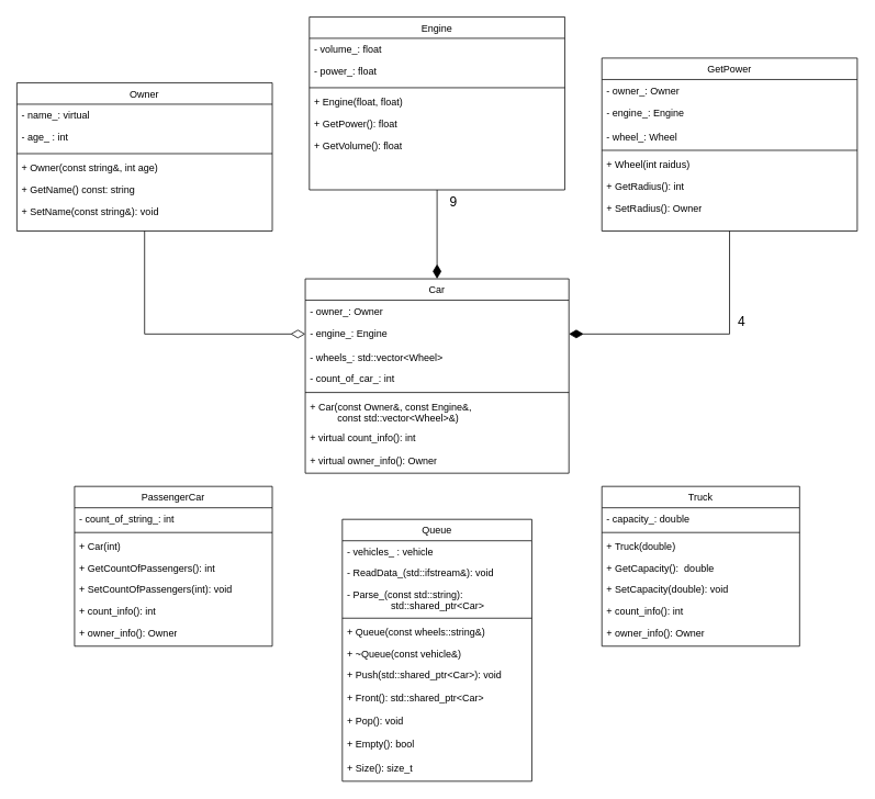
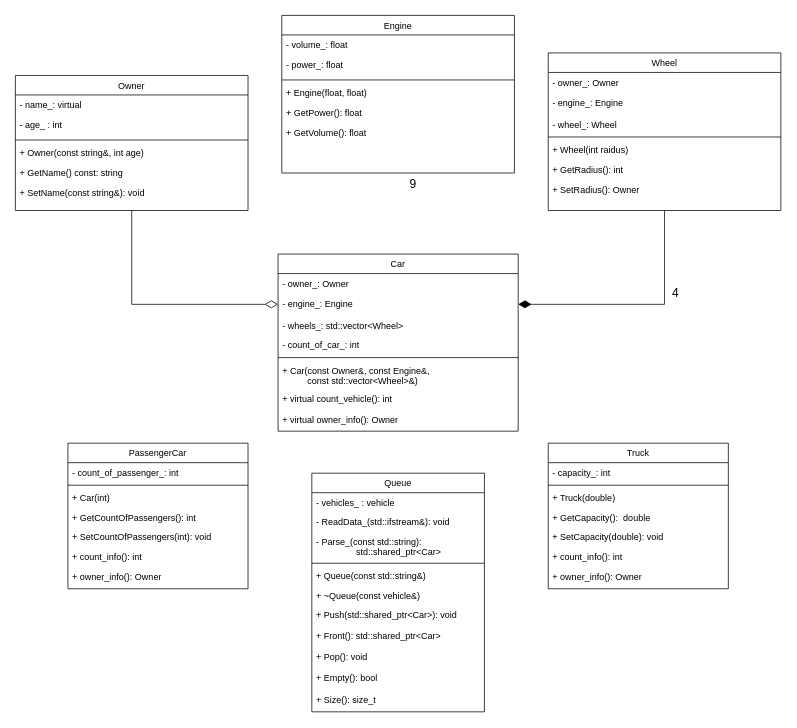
- <mxCell id="56" value="GetPower" style="swimlane;fontStyle=0;align=center;verticalAlign=top;childLayout=stackLayout;horizontal=1;startSize=26;horizontalStack=0;resizeParent=1;resizeLast=0;collapsible=1;marginBottom=0;rounded=0;shadow=0;strokeWidth=1;" parent="1" vertex="1"><mxGeometry x="730" y="70" width="310" height="210" as="geometry"><mxRectangle x="550" y="140" width="160" height="26" as="alternateBounds" /></mxGeometry></mxCell>
+ <mxCell id="56" value="Wheel" style="swimlane;fontStyle=0;align=center;verticalAlign=top;childLayout=stackLayout;horizontal=1;startSize=26;horizontalStack=0;resizeParent=1;resizeLast=0;collapsible=1;marginBottom=0;rounded=0;shadow=0;strokeWidth=1;" parent="1" vertex="1"><mxGeometry x="730" y="70" width="310" height="210" as="geometry"><mxRectangle x="550" y="140" width="160" height="26" as="alternateBounds" /></mxGeometry></mxCell>
- <mxCell id="47" style="edgeStyle=orthogonalEdgeStyle;rounded=0;orthogonalLoop=1;jettySize=auto;html=1;exitX=0.5;exitY=1;exitDx=0;exitDy=0;entryX=0.5;entryY=0;entryDx=0;entryDy=0;endArrow=diamondThin;endFill=1;endSize=15;" parent="1" source="48" target="2" edge="1"><mxGeometry relative="1" as="geometry" /></mxCell>
- <mxCell id="9" value="+ virtual count_info(): int" style="text;align=left;verticalAlign=top;spacingLeft=4;spacingRight=4;overflow=hidden;rotatable=0;points=[[0,0.5],[1,0.5]];portConstraint=eastwest;" parent="2" vertex="1"><mxGeometry y="180" width="320" height="26" as="geometry" /></mxCell>
+ <mxCell id="9" value="+ virtual count_vehicle(): int" style="text;align=left;verticalAlign=top;spacingLeft=4;spacingRight=4;overflow=hidden;rotatable=0;points=[[0,0.5],[1,0.5]];portConstraint=eastwest;" parent="2" vertex="1"><mxGeometry y="180" width="320" height="26" as="geometry" /></mxCell>
- <mxCell id="12" value="- count_of_string_: int" style="text;align=left;verticalAlign=top;spacingLeft=4;spacingRight=4;overflow=hidden;rotatable=0;points=[[0,0.5],[1,0.5]];portConstraint=eastwest;" parent="11" vertex="1"><mxGeometry y="26" width="240" height="26" as="geometry" /></mxCell>
+ <mxCell id="12" value="- count_of_passenger_: int" style="text;align=left;verticalAlign=top;spacingLeft=4;spacingRight=4;overflow=hidden;rotatable=0;points=[[0,0.5],[1,0.5]];portConstraint=eastwest;" parent="11" vertex="1"><mxGeometry y="26" width="240" height="26" as="geometry" /></mxCell>
- <mxCell id="32" value="- capacity_: double" style="text;align=left;verticalAlign=top;spacingLeft=4;spacingRight=4;overflow=hidden;rotatable=0;points=[[0,0.5],[1,0.5]];portConstraint=eastwest;" parent="31" vertex="1"><mxGeometry y="26" width="240" height="26" as="geometry" /></mxCell>
+ <mxCell id="32" value="- capacity_: int" style="text;align=left;verticalAlign=top;spacingLeft=4;spacingRight=4;overflow=hidden;rotatable=0;points=[[0,0.5],[1,0.5]];portConstraint=eastwest;" parent="31" vertex="1"><mxGeometry y="26" width="240" height="26" as="geometry" /></mxCell>
- <mxCell id="24" value="+ Queue(const wheels::string&amp;)" style="text;align=left;verticalAlign=top;spacingLeft=4;spacingRight=4;overflow=hidden;rotatable=0;points=[[0,0.5],[1,0.5]];portConstraint=eastwest;" vertex="1" parent="19"><mxGeometry y="124" width="230" height="26" as="geometry" /></mxCell>
+ <mxCell id="24" value="+ Queue(const std::string&amp;)" style="text;align=left;verticalAlign=top;spacingLeft=4;spacingRight=4;overflow=hidden;rotatable=0;points=[[0,0.5],[1,0.5]];portConstraint=eastwest;" vertex="1" parent="19"><mxGeometry y="124" width="230" height="26" as="geometry" /></mxCell>
